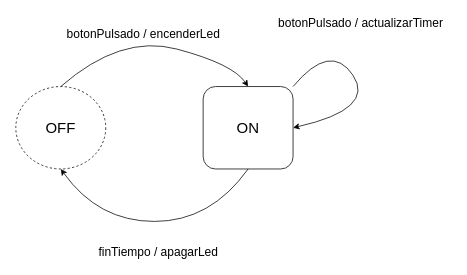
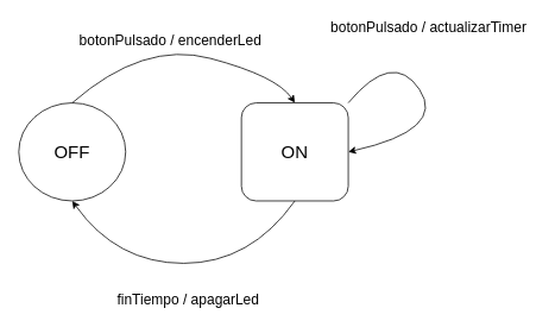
- <mxCell id="2" value="&lt;font style=&quot;font-size: 20px&quot;&gt;OFF&lt;/font&gt;" style="ellipse;whiteSpace=wrap;html=1;dashed=1;" vertex="1" parent="1"><mxGeometry x="20" y="115" width="120" height="110" as="geometry" /></mxCell>
+ <mxCell id="2" value="&lt;font style=&quot;font-size: 20px&quot;&gt;OFF&lt;/font&gt;" style="ellipse;whiteSpace=wrap;html=1;" vertex="1" parent="1"><mxGeometry x="20" y="115" width="120" height="110" as="geometry" /></mxCell>
